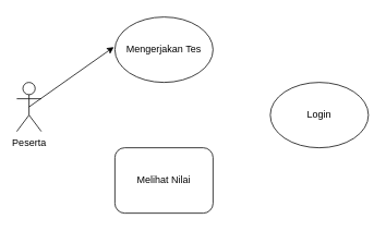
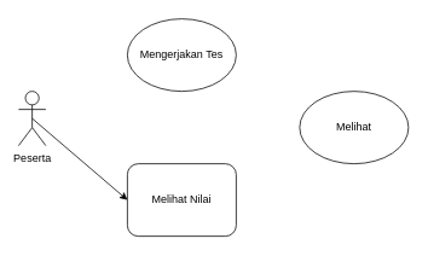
- <mxCell id="6" style="rounded=0;orthogonalLoop=1;jettySize=auto;html=1;exitX=0.5;exitY=0.5;exitDx=0;exitDy=0;exitPerimeter=0;entryX=-0.011;entryY=0.459;entryDx=0;entryDy=0;entryPerimeter=0;" edge="1" parent="1" source="3" target="4"><mxGeometry relative="1" as="geometry" /></mxCell>
- <mxCell id="7" value="Login" style="ellipse;whiteSpace=wrap;html=1;" vertex="1" parent="1"><mxGeometry x="330" y="100" width="120" height="80" as="geometry" /></mxCell>
+ <mxCell id="7" value="Melihat" style="ellipse;whiteSpace=wrap;html=1;" vertex="1" parent="1"><mxGeometry x="330" y="100" width="120" height="80" as="geometry" /></mxCell>
+ <mxCell id="2" style="rounded=0;orthogonalLoop=1;jettySize=auto;html=1;exitX=0.5;exitY=0.5;exitDx=0;exitDy=0;exitPerimeter=0;entryX=0;entryY=0.5;entryDx=0;entryDy=0;" edge="1" parent="1" source="3" target="5"><mxGeometry relative="1" as="geometry" /></mxCell>
